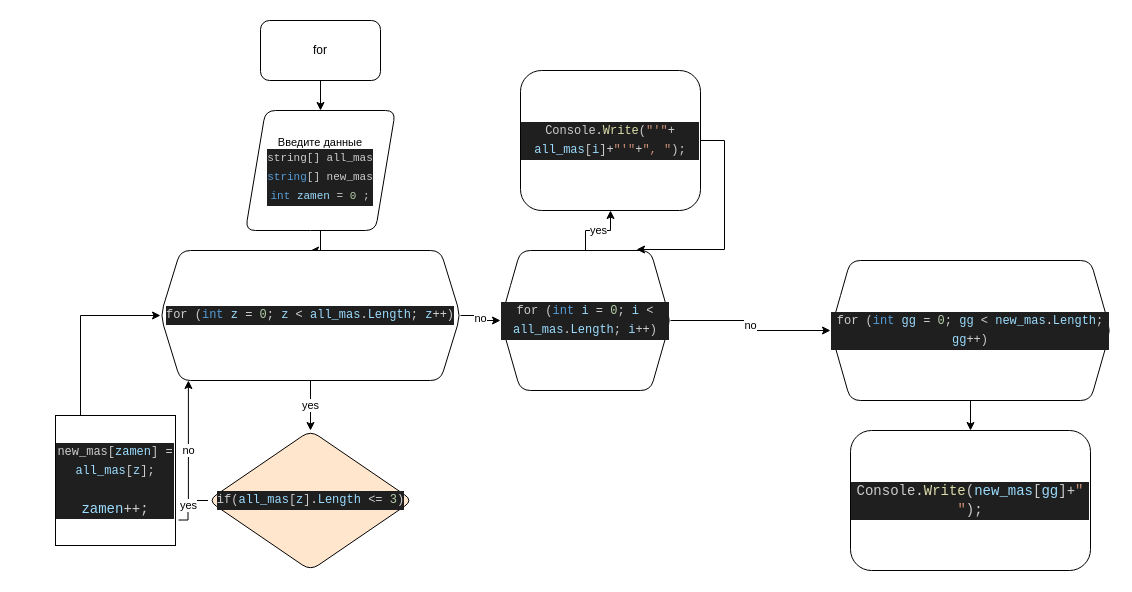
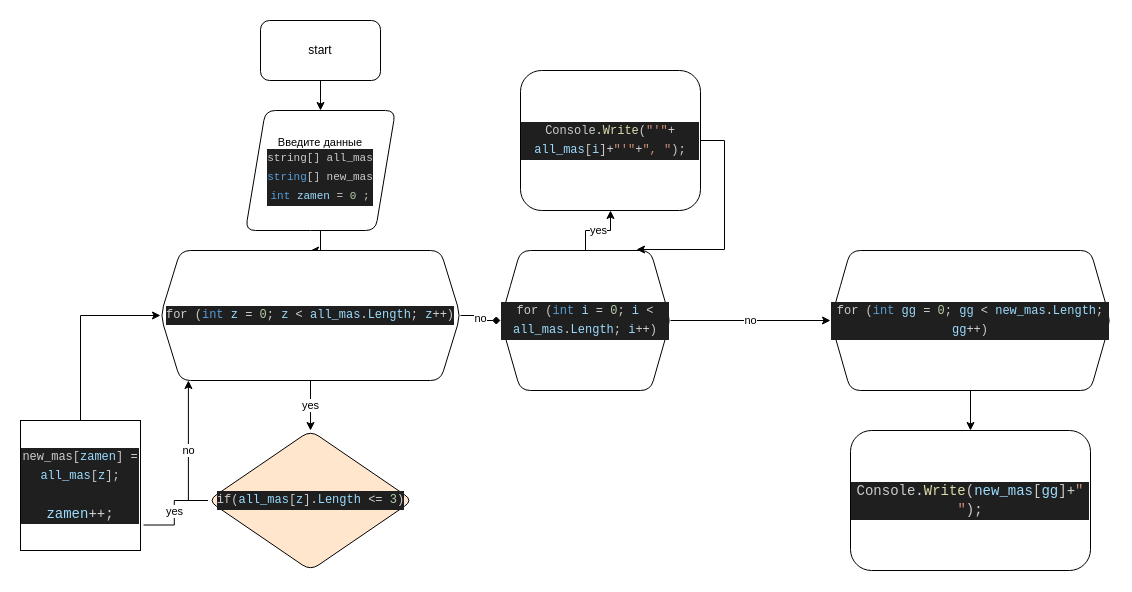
- <mxCell id="3" value="for" style="rounded=1;whiteSpace=wrap;html=1;" vertex="1" parent="1"><mxGeometry x="260" y="20" width="120" height="60" as="geometry" /></mxCell>
+ <mxCell id="3" value="start" style="rounded=1;whiteSpace=wrap;html=1;" vertex="1" parent="1"><mxGeometry x="260" y="20" width="120" height="60" as="geometry" /></mxCell>
- <mxCell id="7" value="no" style="edgeStyle=orthogonalEdgeStyle;rounded=0;orthogonalLoop=1;jettySize=auto;html=1;" edge="1" parent="1" source="8" target="16"><mxGeometry relative="1" as="geometry" /></mxCell>
+ <mxCell id="7" value="no" style="edgeStyle=orthogonalEdgeStyle;rounded=0;orthogonalLoop=1;jettySize=auto;html=1;endArrow=diamond;" edge="1" parent="1" source="8" target="16"><mxGeometry relative="1" as="geometry" /></mxCell>
- <mxCell id="20" value="&lt;div style=&quot;color: rgb(204, 204, 204); background-color: rgb(31, 31, 31); font-family: Consolas, &amp;quot;Courier New&amp;quot;, monospace; line-height: 19px;&quot;&gt;for (&lt;span style=&quot;color: #569cd6;&quot;&gt;int&lt;/span&gt; &lt;span style=&quot;color: #9cdcfe;&quot;&gt;gg&lt;/span&gt; &lt;span style=&quot;color: #d4d4d4;&quot;&gt;=&lt;/span&gt; &lt;span style=&quot;color: #b5cea8;&quot;&gt;0&lt;/span&gt;; &lt;span style=&quot;color: #9cdcfe;&quot;&gt;gg&lt;/span&gt; &lt;span style=&quot;color: #d4d4d4;&quot;&gt;&amp;lt;&lt;/span&gt; &lt;span style=&quot;color: #9cdcfe;&quot;&gt;new_mas&lt;/span&gt;&lt;span style=&quot;color: #d4d4d4;&quot;&gt;.&lt;/span&gt;&lt;span style=&quot;color: #9cdcfe;&quot;&gt;Length&lt;/span&gt;; &lt;span style=&quot;color: #9cdcfe;&quot;&gt;gg&lt;/span&gt;&lt;span style=&quot;color: #d4d4d4;&quot;&gt;++&lt;/span&gt;)&lt;/div&gt;" style="shape=hexagon;perimeter=hexagonPerimeter2;whiteSpace=wrap;html=1;fixedSize=1;rounded=1;" vertex="1" parent="1"><mxGeometry x="830" y="260" width="280" height="140" as="geometry" /></mxCell>
+ <mxCell id="20" value="&lt;div style=&quot;color: rgb(204, 204, 204); background-color: rgb(31, 31, 31); font-family: Consolas, &amp;quot;Courier New&amp;quot;, monospace; line-height: 19px;&quot;&gt;for (&lt;span style=&quot;color: #569cd6;&quot;&gt;int&lt;/span&gt; &lt;span style=&quot;color: #9cdcfe;&quot;&gt;gg&lt;/span&gt; &lt;span style=&quot;color: #d4d4d4;&quot;&gt;=&lt;/span&gt; &lt;span style=&quot;color: #b5cea8;&quot;&gt;0&lt;/span&gt;; &lt;span style=&quot;color: #9cdcfe;&quot;&gt;gg&lt;/span&gt; &lt;span style=&quot;color: #d4d4d4;&quot;&gt;&amp;lt;&lt;/span&gt; &lt;span style=&quot;color: #9cdcfe;&quot;&gt;new_mas&lt;/span&gt;&lt;span style=&quot;color: #d4d4d4;&quot;&gt;.&lt;/span&gt;&lt;span style=&quot;color: #9cdcfe;&quot;&gt;Length&lt;/span&gt;; &lt;span style=&quot;color: #9cdcfe;&quot;&gt;gg&lt;/span&gt;&lt;span style=&quot;color: #d4d4d4;&quot;&gt;++&lt;/span&gt;)&lt;/div&gt;" style="shape=hexagon;perimeter=hexagonPerimeter2;whiteSpace=wrap;html=1;fixedSize=1;rounded=1;" vertex="1" parent="1"><mxGeometry x="830" y="250" width="280" height="140" as="geometry" /></mxCell>
- <mxCell id="13" value="&lt;div style=&quot;color: rgb(204, 204, 204); background-color: rgb(31, 31, 31); font-family: Consolas, &amp;quot;Courier New&amp;quot;, monospace; font-size: 14px; line-height: 19px;&quot;&gt;&lt;div style=&quot;font-size: 12px;&quot;&gt;new_mas[&lt;span style=&quot;color: #9cdcfe;&quot;&gt;zamen&lt;/span&gt;] &lt;span style=&quot;color: #d4d4d4;&quot;&gt;=&lt;/span&gt; &lt;span style=&quot;color: #9cdcfe;&quot;&gt;all_mas&lt;/span&gt;[&lt;span style=&quot;color: #9cdcfe;&quot;&gt;z&lt;/span&gt;];&lt;/div&gt;&lt;div&gt;&amp;nbsp; &amp;nbsp; &amp;nbsp; &amp;nbsp; &lt;span style=&quot;color: #9cdcfe;&quot;&gt;zamen&lt;/span&gt;&lt;span style=&quot;color: #d4d4d4;&quot;&gt;++&lt;/span&gt;;&lt;/div&gt;&lt;/div&gt;" style="rounded=0;whiteSpace=wrap;html=1;" vertex="1" parent="1"><mxGeometry x="55" y="415" width="120" height="130" as="geometry" /></mxCell>
+ <mxCell id="13" value="&lt;div style=&quot;color: rgb(204, 204, 204); background-color: rgb(31, 31, 31); font-family: Consolas, &amp;quot;Courier New&amp;quot;, monospace; font-size: 14px; line-height: 19px;&quot;&gt;&lt;div style=&quot;font-size: 12px;&quot;&gt;new_mas[&lt;span style=&quot;color: #9cdcfe;&quot;&gt;zamen&lt;/span&gt;] &lt;span style=&quot;color: #d4d4d4;&quot;&gt;=&lt;/span&gt; &lt;span style=&quot;color: #9cdcfe;&quot;&gt;all_mas&lt;/span&gt;[&lt;span style=&quot;color: #9cdcfe;&quot;&gt;z&lt;/span&gt;];&lt;/div&gt;&lt;div&gt;&amp;nbsp; &amp;nbsp; &amp;nbsp; &amp;nbsp; &lt;span style=&quot;color: #9cdcfe;&quot;&gt;zamen&lt;/span&gt;&lt;span style=&quot;color: #d4d4d4;&quot;&gt;++&lt;/span&gt;;&lt;/div&gt;&lt;/div&gt;" style="rounded=0;whiteSpace=wrap;html=1;" vertex="1" parent="1"><mxGeometry y="420" width="120" height="130" as="geometry" x="20" /></mxCell>
